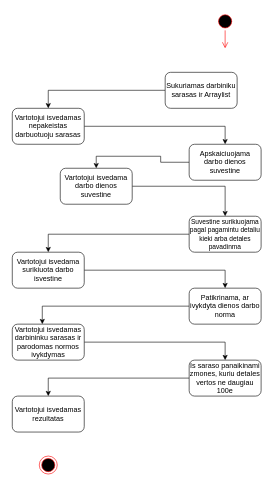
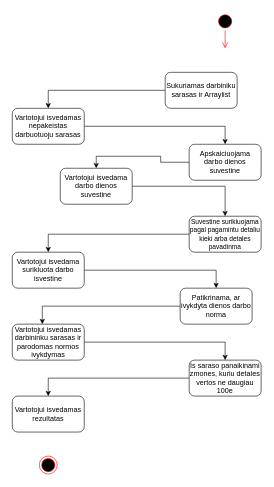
- <mxCell id="18" value="Patikrinama, ar ivykdyta dienos darbo norma" style="rounded=1;whiteSpace=wrap;html=1;" vertex="1" parent="1"><mxGeometry x="315" y="480" width="120" height="60" as="geometry" /></mxCell>
+ <mxCell id="18" value="Patikrinama, ar ivykdyta dienos darbo norma" style="rounded=1;whiteSpace=wrap;html=1;" vertex="1" parent="1"><mxGeometry x="300" y="480" width="120" height="60" as="geometry" /></mxCell>
